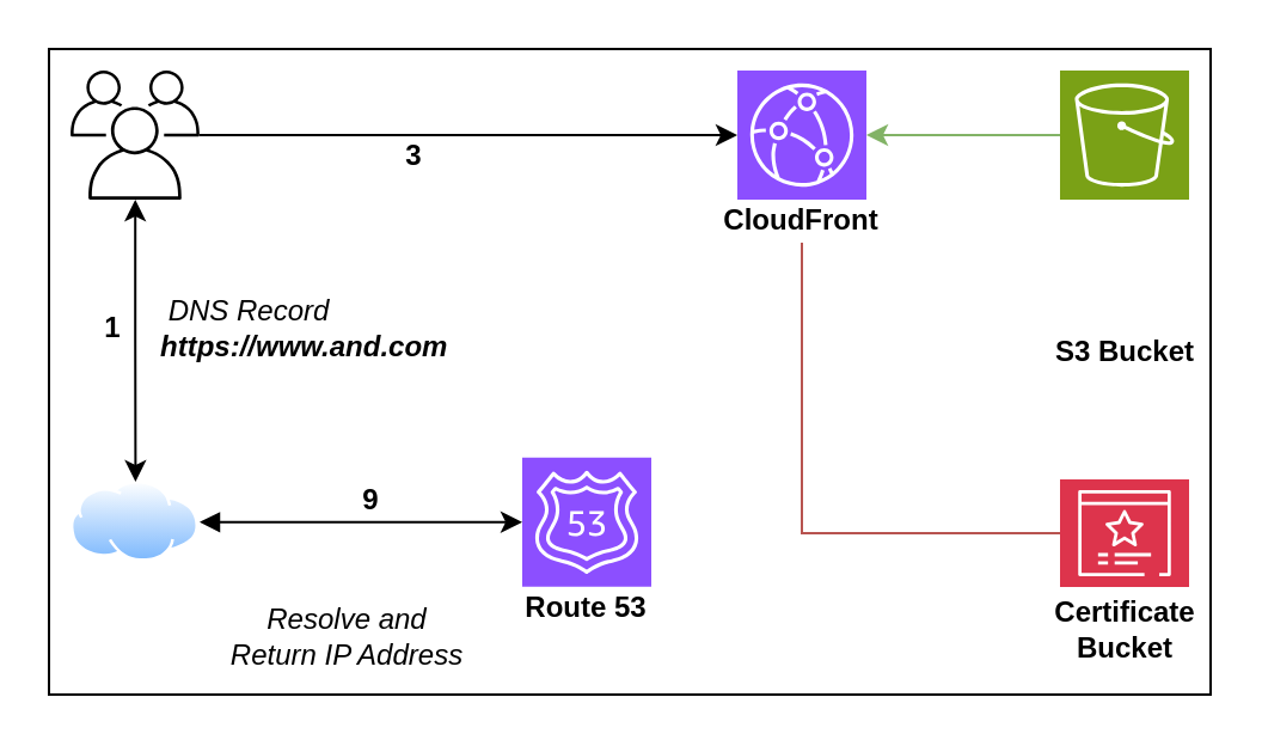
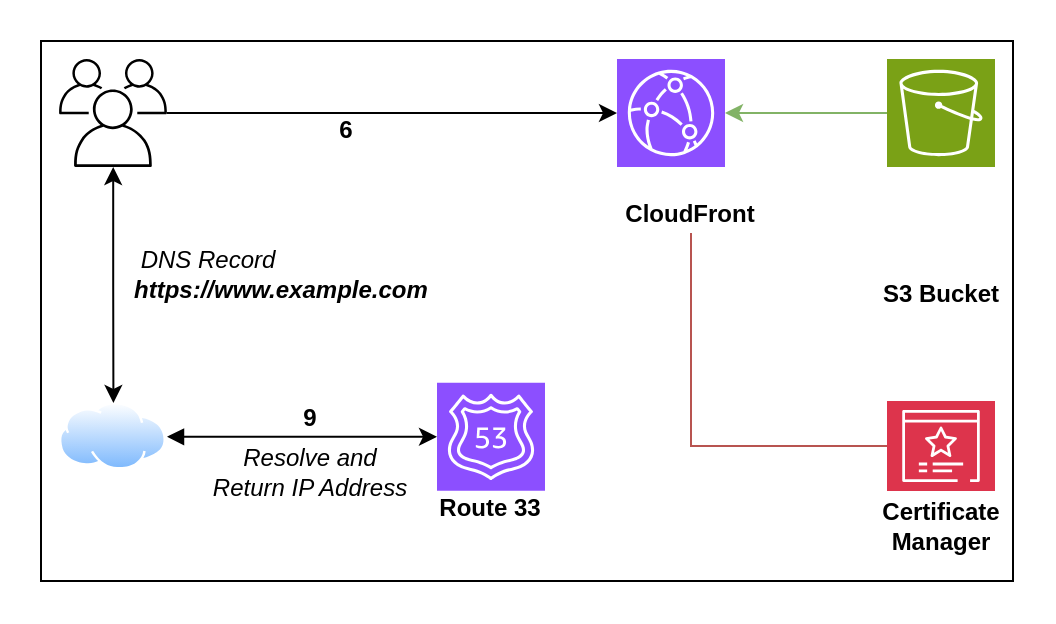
- <mxCell id="7" value="&lt;span&gt;3&lt;/span&gt;" style="text;html=1;align=center;verticalAlign=middle;whiteSpace=wrap;rounded=0;fontStyle=1;container=0;" parent="1" vertex="1"><mxGeometry x="164" y="56" width="18" height="18" as="geometry" /></mxCell>
+ <mxCell id="7" value="&lt;span&gt;6&lt;/span&gt;" style="text;html=1;align=center;verticalAlign=middle;whiteSpace=wrap;rounded=0;fontStyle=1;container=0;" parent="1" vertex="1"><mxGeometry x="164" y="56" width="18" height="18" as="geometry" /></mxCell>
- <mxCell id="15" value="&lt;b&gt;CloudFront&lt;/b&gt;" style="text;html=1;align=center;verticalAlign=middle;whiteSpace=wrap;rounded=0;container=0;" parent="1" vertex="1"><mxGeometry x="299" y="83" width="72" height="18" as="geometry" /></mxCell>
+ <mxCell id="15" value="&lt;b&gt;CloudFront&lt;/b&gt;" style="text;html=1;align=center;verticalAlign=middle;whiteSpace=wrap;rounded=0;container=0;" parent="1" vertex="1"><mxGeometry x="309" y="98" width="72" height="18" as="geometry" /></mxCell>
- <mxCell id="5" value="&lt;b&gt;1&lt;/b&gt;" style="text;html=1;align=center;verticalAlign=middle;whiteSpace=wrap;rounded=0;container=0;" parent="1" vertex="1"><mxGeometry x="38" y="128" width="18" height="18" as="geometry" /></mxCell>
- <mxCell id="3" value="&lt;i&gt;&amp;nbsp;DNS Record&lt;br&gt;&lt;b&gt;https://www.and.com&lt;/b&gt;&lt;/i&gt;" style="text;html=1;align=left;verticalAlign=middle;whiteSpace=wrap;rounded=0;container=0;" parent="1" vertex="1"><mxGeometry x="65" y="122" width="153" height="30" as="geometry" /></mxCell>
+ <mxCell id="3" value="&lt;i&gt;&amp;nbsp;DNS Record&lt;br&gt;&lt;b&gt;https://www.example.com&lt;/b&gt;&lt;/i&gt;" style="text;html=1;align=left;verticalAlign=middle;whiteSpace=wrap;rounded=0;container=0;" parent="1" vertex="1"><mxGeometry x="65" y="122" width="153" height="30" as="geometry" /></mxCell>
- <mxCell id="13" value="&lt;b&gt;Route 53&lt;br&gt;&lt;/b&gt;" style="text;html=1;align=center;verticalAlign=middle;whiteSpace=wrap;rounded=0;container=0;" parent="1" vertex="1"><mxGeometry x="209" y="244.88" width="72" height="18" as="geometry" /></mxCell>
+ <mxCell id="13" value="&lt;b&gt;Route 33&lt;br&gt;&lt;/b&gt;" style="text;html=1;align=center;verticalAlign=middle;whiteSpace=wrap;rounded=0;container=0;" parent="1" vertex="1"><mxGeometry x="209" y="244.88" width="72" height="18" as="geometry" /></mxCell>
- <mxCell id="21" value="&lt;b&gt;Certificate Bucket&lt;/b&gt;" style="text;html=1;align=center;verticalAlign=middle;whiteSpace=wrap;rounded=0;movable=1;resizable=1;rotatable=1;deletable=1;editable=1;locked=0;connectable=1;container=0;" parent="1" vertex="1"><mxGeometry x="438.5" y="245" width="63" height="36" as="geometry" /></mxCell>
+ <mxCell id="21" value="&lt;b&gt;Certificate Manager&lt;/b&gt;" style="text;html=1;align=center;verticalAlign=middle;whiteSpace=wrap;rounded=0;movable=1;resizable=1;rotatable=1;deletable=1;editable=1;locked=0;connectable=1;container=0;" parent="1" vertex="1"><mxGeometry x="438.5" y="245" width="63" height="36" as="geometry" /></mxCell>
- <mxCell id="4" value="&lt;div&gt;&lt;i style=&quot;background-color: initial;&quot;&gt;&lt;span style=&quot;font-weight: normal;&quot;&gt;Resolve and Return&lt;/span&gt;&lt;/i&gt;&lt;i style=&quot;background-color: initial;&quot;&gt;&lt;span style=&quot;font-weight: normal;&quot;&gt;&amp;nbsp;IP Address&lt;/span&gt;&lt;/i&gt;&lt;/div&gt;" style="text;html=1;align=center;verticalAlign=middle;whiteSpace=wrap;rounded=0;fontStyle=1;container=0;" parent="1" vertex="1"><mxGeometry x="91" y="248" width="108" height="36" as="geometry" /></mxCell>
+ <mxCell id="4" value="&lt;div&gt;&lt;i style=&quot;background-color: initial;&quot;&gt;&lt;span style=&quot;font-weight: normal;&quot;&gt;Resolve and Return&lt;/span&gt;&lt;/i&gt;&lt;i style=&quot;background-color: initial;&quot;&gt;&lt;span style=&quot;font-weight: normal;&quot;&gt;&amp;nbsp;IP Address&lt;/span&gt;&lt;/i&gt;&lt;/div&gt;" style="text;html=1;align=center;verticalAlign=middle;whiteSpace=wrap;rounded=0;fontStyle=1;container=0;" parent="1" vertex="1"><mxGeometry x="101" y="218" width="108" height="36" as="geometry" /></mxCell>
